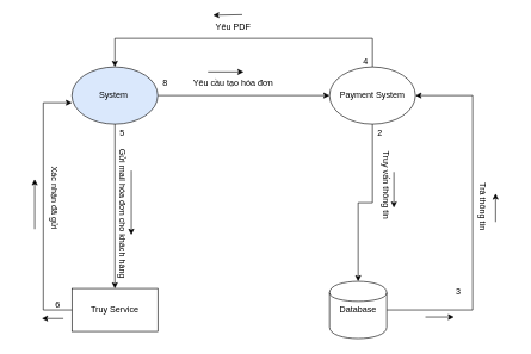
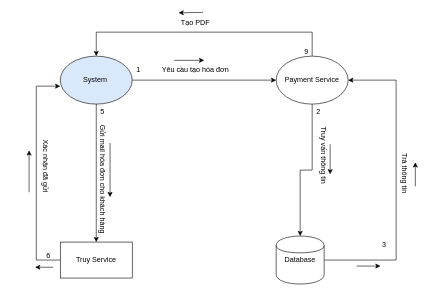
- <mxCell id="14" value="Yêu PDF" style="text;html=1;align=center;verticalAlign=middle;resizable=0;points=[];autosize=1;strokeColor=none;fillColor=none;" vertex="1" parent="1"><mxGeometry x="290" y="23" width="70" height="30" as="geometry" /></mxCell>
+ <mxCell id="14" value="Tạo PDF" style="text;html=1;align=center;verticalAlign=middle;resizable=0;points=[];autosize=1;strokeColor=none;fillColor=none;" vertex="1" parent="1"><mxGeometry x="290" y="23" width="70" height="30" as="geometry" /></mxCell>
- <mxCell id="18" value="4" style="text;html=1;align=center;verticalAlign=middle;resizable=0;points=[];autosize=1;strokeColor=none;fillColor=none;" vertex="1" parent="1"><mxGeometry x="495" y="71" width="30" height="30" as="geometry" /></mxCell>
+ <mxCell id="18" value="9" style="text;html=1;align=center;verticalAlign=middle;resizable=0;points=[];autosize=1;strokeColor=none;fillColor=none;" vertex="1" parent="1"><mxGeometry x="495" y="71" width="30" height="30" as="geometry" /></mxCell>
- <mxCell id="8" value="8" style="text;html=1;align=center;verticalAlign=middle;resizable=0;points=[];autosize=1;strokeColor=none;fillColor=none;" vertex="1" parent="1"><mxGeometry x="215" y="101" width="30" height="30" as="geometry" /></mxCell>
+ <mxCell id="8" value="1" style="text;html=1;align=center;verticalAlign=middle;resizable=0;points=[];autosize=1;strokeColor=none;fillColor=none;" vertex="1" parent="1"><mxGeometry x="215" y="101" width="30" height="30" as="geometry" /></mxCell>
- <mxCell id="7" value="Payment System" style="ellipse;whiteSpace=wrap;html=1;" vertex="1" parent="1"><mxGeometry x="460" y="93" width="120" height="80" as="geometry" /></mxCell>
+ <mxCell id="7" value="Payment Service" style="ellipse;whiteSpace=wrap;html=1;" vertex="1" parent="1"><mxGeometry x="460" y="93" width="120" height="80" as="geometry" /></mxCell>
